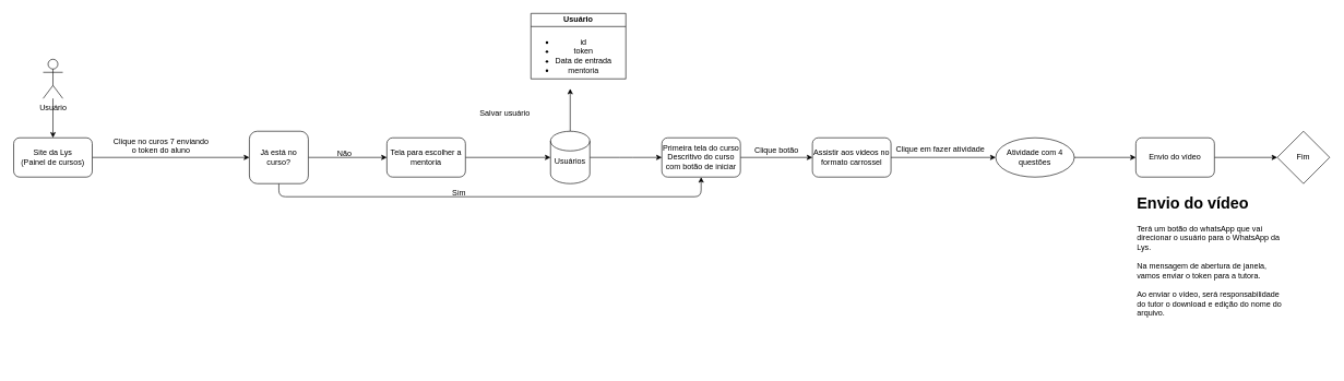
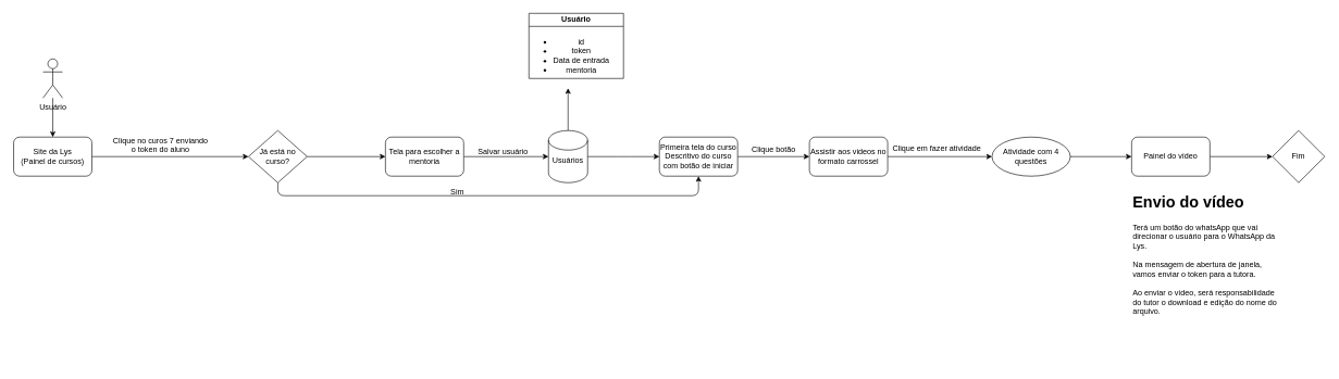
- <mxCell id="13" value="Salvar usuário&lt;div&gt;&lt;br&gt;&lt;/div&gt;" style="text;html=1;align=center;verticalAlign=middle;resizable=0;points=[];autosize=1;strokeColor=none;fillColor=none;" vertex="1" parent="1"><mxGeometry x="720" y="160" width="100" height="40" as="geometry" /></mxCell>
+ <mxCell id="13" value="Salvar usuário&lt;div&gt;&lt;br&gt;&lt;/div&gt;" style="text;html=1;align=center;verticalAlign=middle;resizable=0;points=[];autosize=1;strokeColor=none;fillColor=none;" vertex="1" parent="1"><mxGeometry x="720" y="220" width="100" height="40" as="geometry" /></mxCell>
- <mxCell id="12" value="Não" style="text;html=1;align=center;verticalAlign=middle;resizable=0;points=[];autosize=1;strokeColor=none;fillColor=none;" vertex="1" parent="1"><mxGeometry x="500" y="220" width="50" height="30" as="geometry" /></mxCell>
- <mxCell id="11" value="Já está no curso?" style="whiteSpace=wrap;html=1;rounded=1;" vertex="1" parent="1"><mxGeometry x="380" y="200" width="90" height="80" as="geometry" /></mxCell>
+ <mxCell id="11" value="Já está no curso?" style="rhombus;whiteSpace=wrap;html=1;" vertex="1" parent="1"><mxGeometry x="380" y="200" width="90" height="80" as="geometry" /></mxCell>
- <mxCell id="25" value="Envio do vídeo" style="rounded=1;whiteSpace=wrap;html=1;" vertex="1" parent="1"><mxGeometry x="1734" y="210" width="120" height="60" as="geometry" /></mxCell>
+ <mxCell id="25" value="Painel do vídeo" style="rounded=1;whiteSpace=wrap;html=1;" vertex="1" parent="1"><mxGeometry x="1734" y="210" width="120" height="60" as="geometry" /></mxCell>
